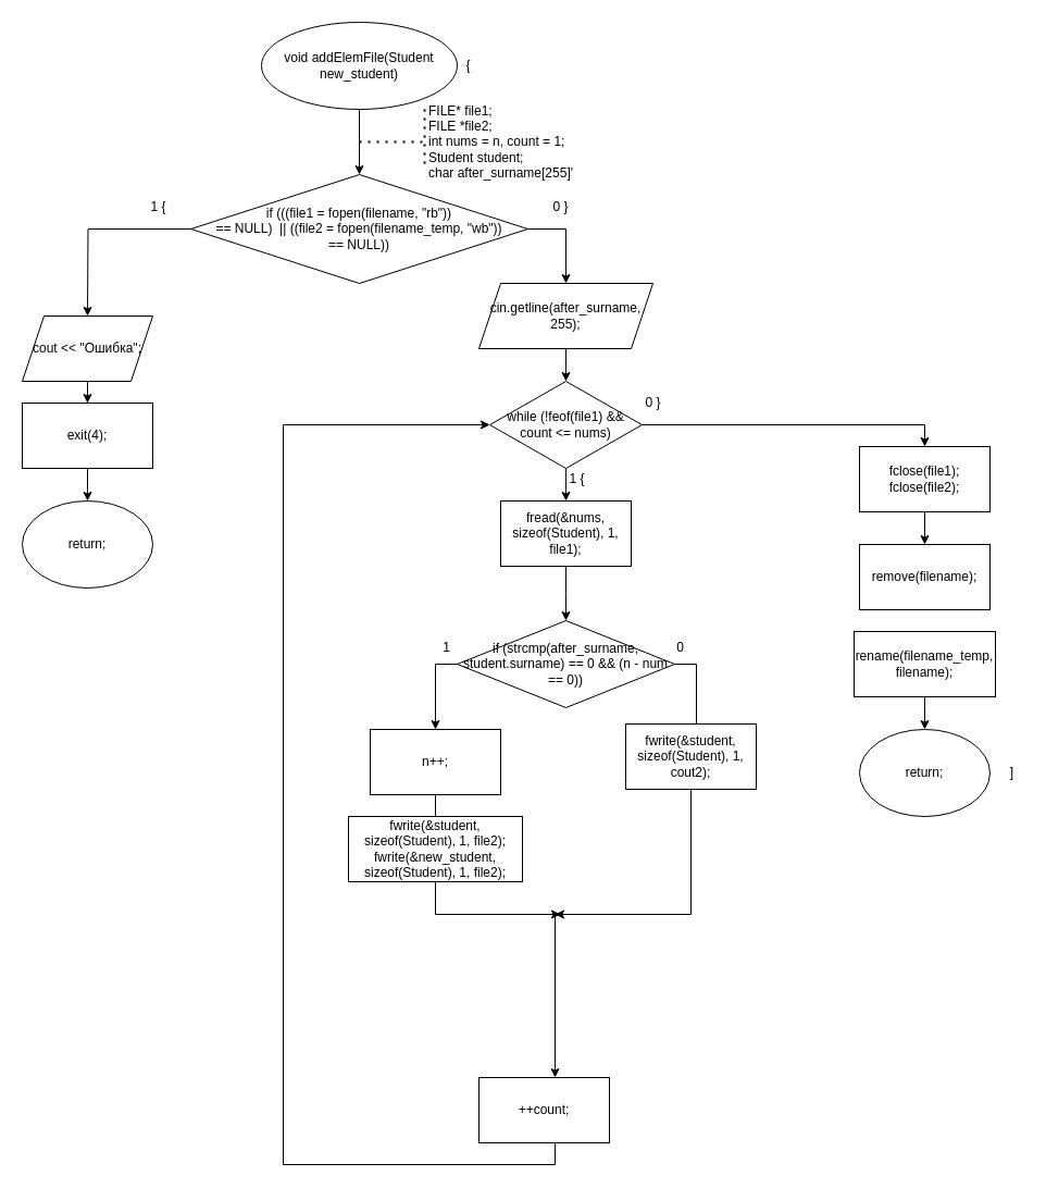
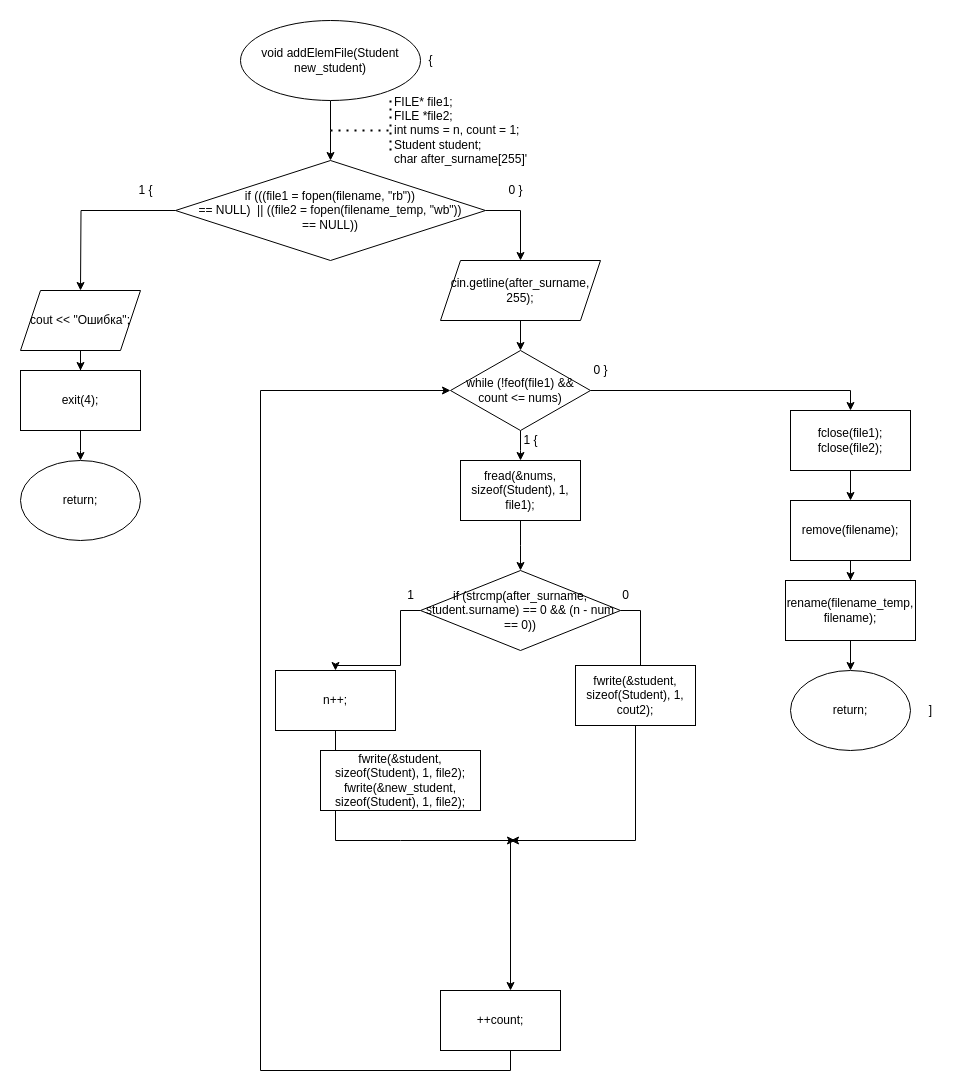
+ <mxCell id="38" style="edgeStyle=orthogonalEdgeStyle;rounded=0;orthogonalLoop=1;jettySize=auto;html=1;" edge="1" parent="1" source="39" target="41"><mxGeometry relative="1" as="geometry"><mxPoint x="850" y="590" as="targetPoint" /></mxGeometry></mxCell>
- <mxCell id="27" value="n++;" style="rounded=0;whiteSpace=wrap;html=1;" vertex="1" parent="1"><mxGeometry x="340" y="670" width="120" height="60" as="geometry" /></mxCell>
+ <mxCell id="27" value="n++;" style="rounded=0;whiteSpace=wrap;html=1;" vertex="1" parent="1"><mxGeometry x="275" y="670" width="120" height="60" as="geometry" /></mxCell>
